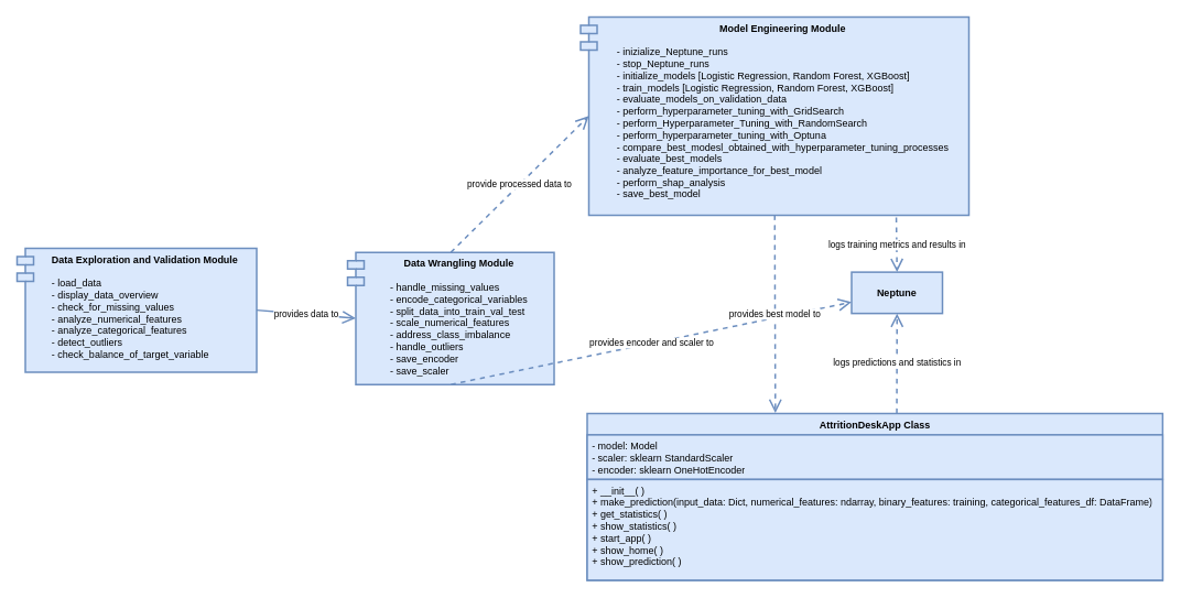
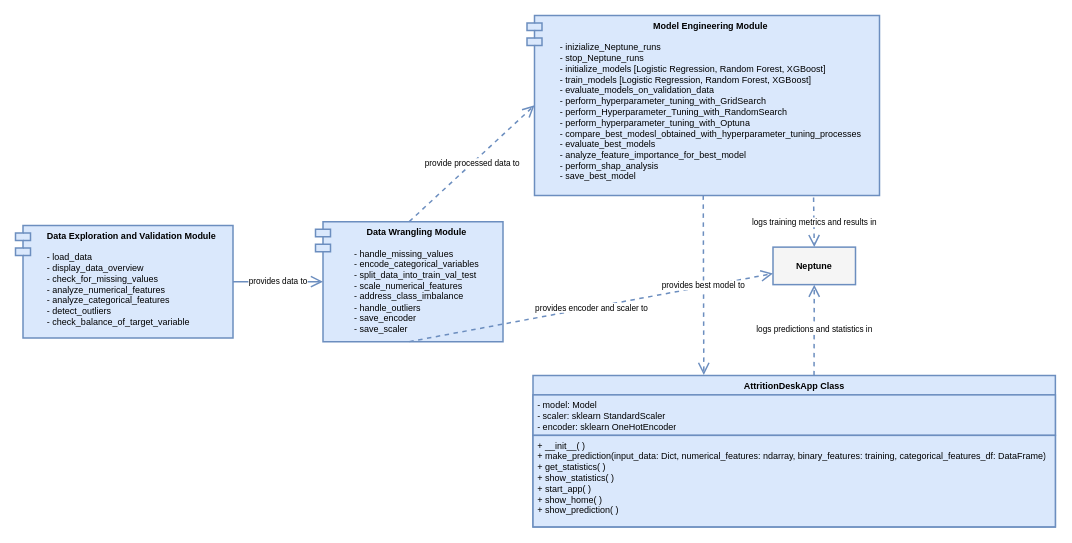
- <mxCell id="13" value="Neptune" style="html=1;whiteSpace=wrap;fillColor=#dae8fc;strokeColor=#6c8ebf;strokeWidth=2;fontStyle=1" vertex="1" parent="1"><mxGeometry x="1030" y="329" width="110" height="50" as="geometry" /></mxCell>
+ <mxCell id="13" value="Neptune" style="html=1;whiteSpace=wrap;fillColor=#f5f5f5;strokeColor=#6c8ebf;strokeWidth=2;fontStyle=1;" vertex="1" parent="1"><mxGeometry x="1030" y="329" width="110" height="50" as="geometry" /></mxCell>
- <mxCell id="3" value="&lt;div style=&quot;&quot;&gt;&lt;b style=&quot;background-color: transparent; color: light-dark(rgb(0, 0, 0), rgb(255, 255, 255));&quot;&gt;Data Wrangling Module&lt;/b&gt;&lt;/div&gt;&lt;div style=&quot;&quot;&gt;&lt;b style=&quot;background-color: transparent; color: light-dark(rgb(0, 0, 0), rgb(255, 255, 255));&quot;&gt;&lt;br&gt;&lt;/b&gt;&lt;/div&gt;&lt;div&gt;&lt;div style=&quot;text-align: left;&quot;&gt;&lt;span style=&quot;background-color: transparent; color: light-dark(rgb(0, 0, 0), rgb(255, 255, 255));&quot;&gt;- handle_missing_values&lt;/span&gt;&lt;/div&gt;&lt;span style=&quot;background-color: transparent; color: light-dark(rgb(0, 0, 0), rgb(255, 255, 255));&quot;&gt;&lt;div style=&quot;text-align: left;&quot;&gt;&lt;span style=&quot;background-color: transparent; color: light-dark(rgb(0, 0, 0), rgb(255, 255, 255));&quot;&gt;- encode_categorical_variables&lt;/span&gt;&lt;/div&gt;&lt;/span&gt;&lt;span style=&quot;background-color: transparent; color: light-dark(rgb(0, 0, 0), rgb(255, 255, 255));&quot;&gt;&lt;div style=&quot;text-align: left;&quot;&gt;&lt;span style=&quot;background-color: transparent; color: light-dark(rgb(0, 0, 0), rgb(255, 255, 255));&quot;&gt;- split_data_into_train_val_test&lt;/span&gt;&lt;/div&gt;&lt;/span&gt;&lt;span style=&quot;background-color: transparent; color: light-dark(rgb(0, 0, 0), rgb(255, 255, 255));&quot;&gt;&lt;div style=&quot;text-align: left;&quot;&gt;&lt;span style=&quot;background-color: transparent; color: light-dark(rgb(0, 0, 0), rgb(255, 255, 255));&quot;&gt;- scale_numerical_features&lt;/span&gt;&lt;/div&gt;&lt;/span&gt;&lt;span style=&quot;background-color: transparent; color: light-dark(rgb(0, 0, 0), rgb(255, 255, 255));&quot;&gt;&lt;div style=&quot;text-align: left;&quot;&gt;&lt;span style=&quot;background-color: transparent; color: light-dark(rgb(0, 0, 0), rgb(255, 255, 255));&quot;&gt;- address_class_imbalance&lt;/span&gt;&lt;/div&gt;&lt;/span&gt;&lt;span style=&quot;background-color: transparent; color: light-dark(rgb(0, 0, 0), rgb(255, 255, 255));&quot;&gt;&lt;div style=&quot;text-align: left;&quot;&gt;&lt;span style=&quot;background-color: transparent; color: light-dark(rgb(0, 0, 0), rgb(255, 255, 255));&quot;&gt;- handle_outliers&lt;/span&gt;&lt;/div&gt;&lt;/span&gt;&lt;span style=&quot;background-color: transparent; color: light-dark(rgb(0, 0, 0), rgb(255, 255, 255));&quot;&gt;&lt;div style=&quot;text-align: left;&quot;&gt;&lt;span style=&quot;background-color: transparent; color: light-dark(rgb(0, 0, 0), rgb(255, 255, 255));&quot;&gt;- save_encoder&lt;/span&gt;&lt;/div&gt;&lt;div style=&quot;text-align: left;&quot;&gt;&lt;span style=&quot;background-color: transparent; color: light-dark(rgb(0, 0, 0), rgb(255, 255, 255));&quot;&gt;- save_scaler&lt;/span&gt;&lt;/div&gt;&lt;/span&gt;&lt;span style=&quot;background-color: transparent; color: light-dark(rgb(0, 0, 0), rgb(255, 255, 255));&quot;&gt;&lt;div style=&quot;text-align: left;&quot;&gt;&lt;br&gt;&lt;/div&gt;&lt;/span&gt;&lt;/div&gt;&lt;div style=&quot;&quot;&gt;&lt;br&gt;&lt;/div&gt;&lt;div style=&quot;&quot;&gt;&lt;br&gt;&lt;/div&gt;" style="shape=module;align=center;spacingLeft=20;align=center;verticalAlign=top;whiteSpace=wrap;html=1;fillColor=#dae8fc;strokeColor=#6c8ebf;strokeWidth=2;" vertex="1" parent="1"><mxGeometry x="420" y="305" width="250" height="160" as="geometry" /></mxCell>
+ <mxCell id="3" value="&lt;div style=&quot;&quot;&gt;&lt;b style=&quot;background-color: transparent; color: light-dark(rgb(0, 0, 0), rgb(255, 255, 255));&quot;&gt;Data Wrangling Module&lt;/b&gt;&lt;/div&gt;&lt;div style=&quot;&quot;&gt;&lt;b style=&quot;background-color: transparent; color: light-dark(rgb(0, 0, 0), rgb(255, 255, 255));&quot;&gt;&lt;br&gt;&lt;/b&gt;&lt;/div&gt;&lt;div&gt;&lt;div style=&quot;text-align: left;&quot;&gt;&lt;span style=&quot;background-color: transparent; color: light-dark(rgb(0, 0, 0), rgb(255, 255, 255));&quot;&gt;- handle_missing_values&lt;/span&gt;&lt;/div&gt;&lt;span style=&quot;background-color: transparent; color: light-dark(rgb(0, 0, 0), rgb(255, 255, 255));&quot;&gt;&lt;div style=&quot;text-align: left;&quot;&gt;&lt;span style=&quot;background-color: transparent; color: light-dark(rgb(0, 0, 0), rgb(255, 255, 255));&quot;&gt;- encode_categorical_variables&lt;/span&gt;&lt;/div&gt;&lt;/span&gt;&lt;span style=&quot;background-color: transparent; color: light-dark(rgb(0, 0, 0), rgb(255, 255, 255));&quot;&gt;&lt;div style=&quot;text-align: left;&quot;&gt;&lt;span style=&quot;background-color: transparent; color: light-dark(rgb(0, 0, 0), rgb(255, 255, 255));&quot;&gt;- split_data_into_train_val_test&lt;/span&gt;&lt;/div&gt;&lt;/span&gt;&lt;span style=&quot;background-color: transparent; color: light-dark(rgb(0, 0, 0), rgb(255, 255, 255));&quot;&gt;&lt;div style=&quot;text-align: left;&quot;&gt;&lt;span style=&quot;background-color: transparent; color: light-dark(rgb(0, 0, 0), rgb(255, 255, 255));&quot;&gt;- scale_numerical_features&lt;/span&gt;&lt;/div&gt;&lt;/span&gt;&lt;span style=&quot;background-color: transparent; color: light-dark(rgb(0, 0, 0), rgb(255, 255, 255));&quot;&gt;&lt;div style=&quot;text-align: left;&quot;&gt;&lt;span style=&quot;background-color: transparent; color: light-dark(rgb(0, 0, 0), rgb(255, 255, 255));&quot;&gt;- address_class_imbalance&lt;/span&gt;&lt;/div&gt;&lt;/span&gt;&lt;span style=&quot;background-color: transparent; color: light-dark(rgb(0, 0, 0), rgb(255, 255, 255));&quot;&gt;&lt;div style=&quot;text-align: left;&quot;&gt;&lt;span style=&quot;background-color: transparent; color: light-dark(rgb(0, 0, 0), rgb(255, 255, 255));&quot;&gt;- handle_outliers&lt;/span&gt;&lt;/div&gt;&lt;/span&gt;&lt;span style=&quot;background-color: transparent; color: light-dark(rgb(0, 0, 0), rgb(255, 255, 255));&quot;&gt;&lt;div style=&quot;text-align: left;&quot;&gt;&lt;span style=&quot;background-color: transparent; color: light-dark(rgb(0, 0, 0), rgb(255, 255, 255));&quot;&gt;- save_encoder&lt;/span&gt;&lt;/div&gt;&lt;div style=&quot;text-align: left;&quot;&gt;&lt;span style=&quot;background-color: transparent; color: light-dark(rgb(0, 0, 0), rgb(255, 255, 255));&quot;&gt;- save_scaler&lt;/span&gt;&lt;/div&gt;&lt;/span&gt;&lt;span style=&quot;background-color: transparent; color: light-dark(rgb(0, 0, 0), rgb(255, 255, 255));&quot;&gt;&lt;div style=&quot;text-align: left;&quot;&gt;&lt;br&gt;&lt;/div&gt;&lt;/span&gt;&lt;/div&gt;&lt;div style=&quot;&quot;&gt;&lt;br&gt;&lt;/div&gt;&lt;div style=&quot;&quot;&gt;&lt;br&gt;&lt;/div&gt;" style="shape=module;align=center;spacingLeft=20;align=center;verticalAlign=top;whiteSpace=wrap;html=1;fillColor=#dae8fc;strokeColor=#6c8ebf;strokeWidth=2;" vertex="1" parent="1"><mxGeometry x="420" y="295" width="250" height="160" as="geometry" /></mxCell>
